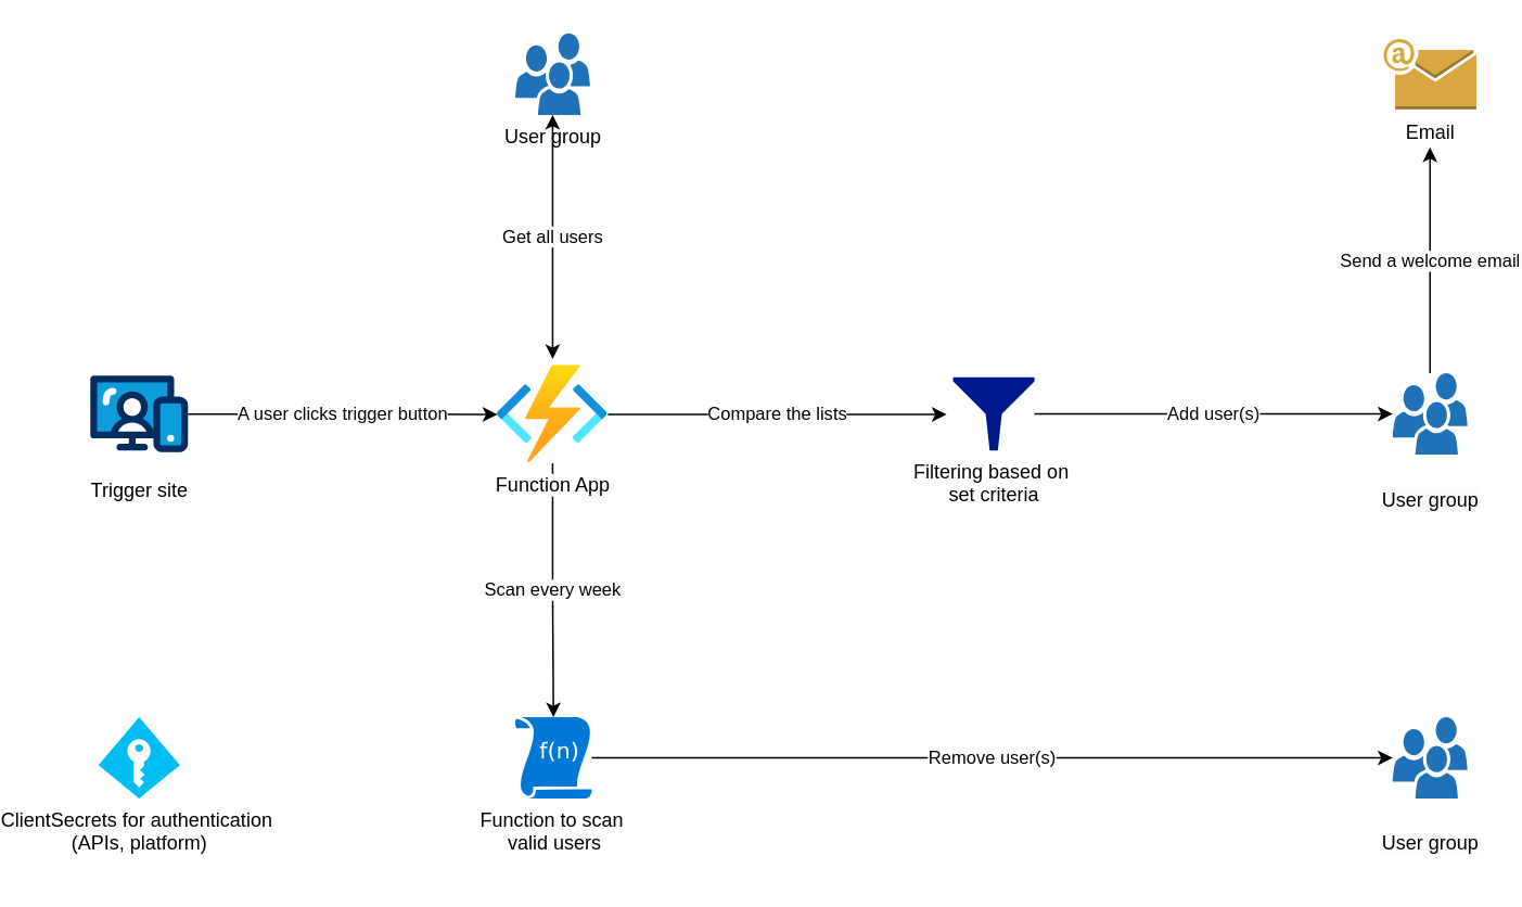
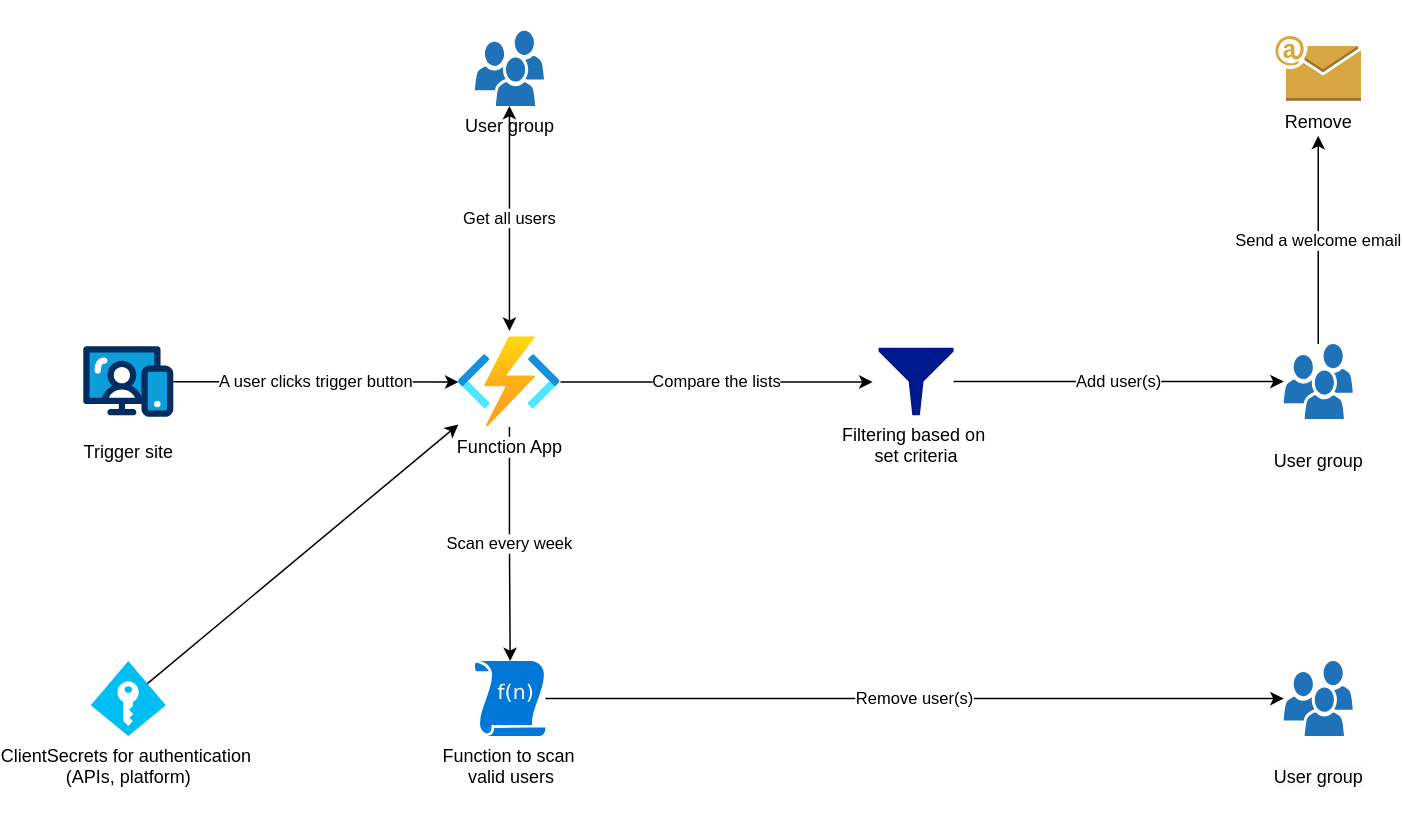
- <mxCell id="11" value="Email" style="outlineConnect=0;dashed=0;verticalLabelPosition=bottom;verticalAlign=top;align=center;html=1;shape=mxgraph.aws3.email;fillColor=#D9A741;gradientColor=none;" vertex="1" parent="1"><mxGeometry x="814.5" y="23.38" width="57" height="43.25" as="geometry" /></mxCell>
+ <mxCell id="11" value="Remove" style="outlineConnect=0;dashed=0;verticalLabelPosition=bottom;verticalAlign=top;align=center;html=1;shape=mxgraph.aws3.email;fillColor=#D9A741;gradientColor=none;" vertex="1" parent="1"><mxGeometry x="814.5" y="23.38" width="57" height="43.25" as="geometry" /></mxCell>
+ <mxCell id="16" style="rounded=0;orthogonalLoop=1;jettySize=auto;html=1;exitX=0.755;exitY=0.3;exitDx=0;exitDy=0;exitPerimeter=0;" edge="1" parent="1" source="12" target="17"><mxGeometry relative="1" as="geometry" /></mxCell>
